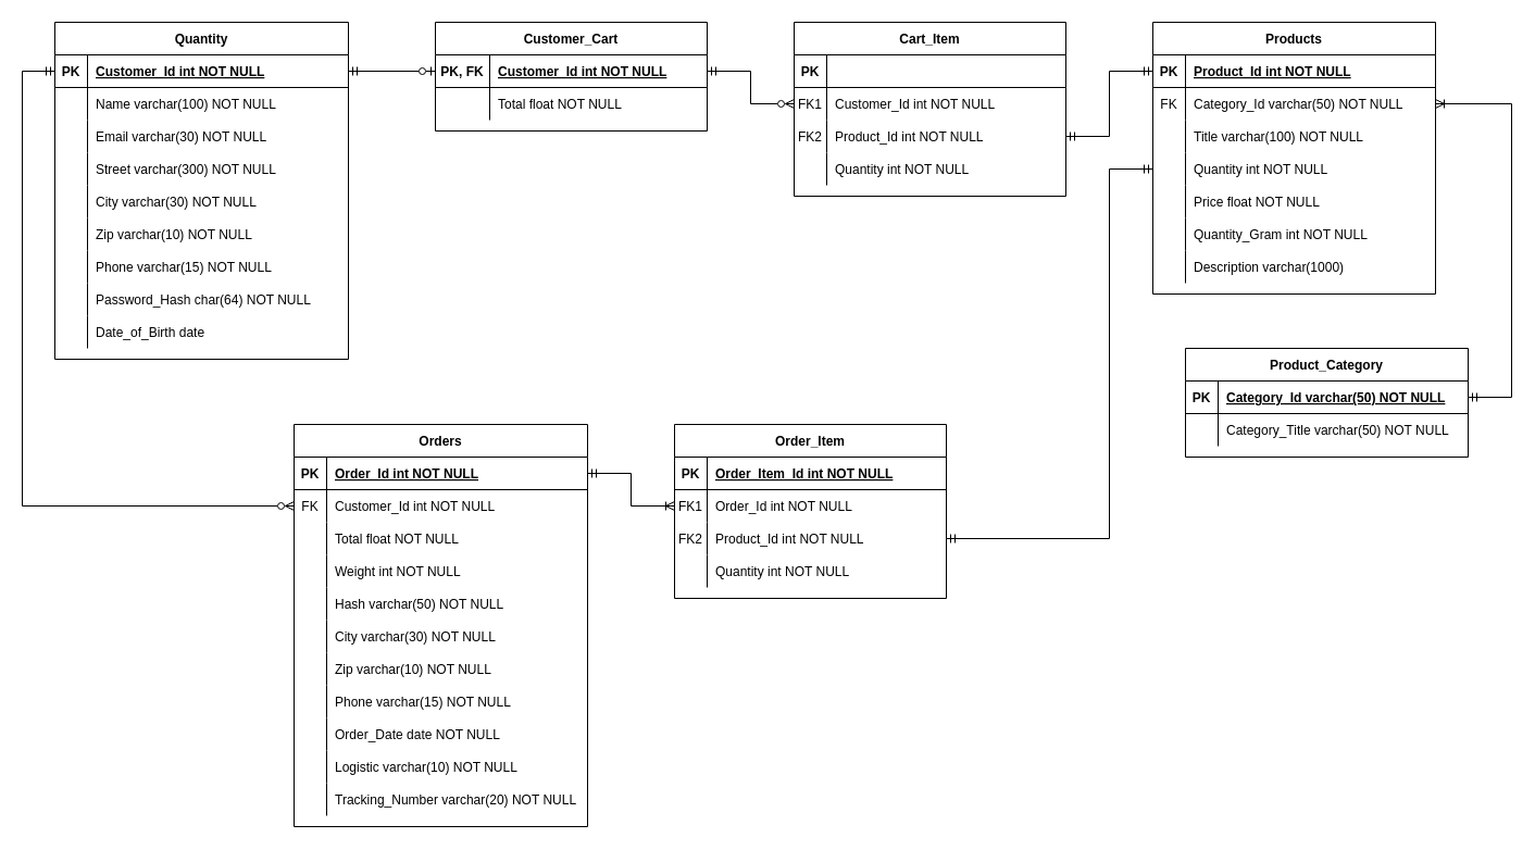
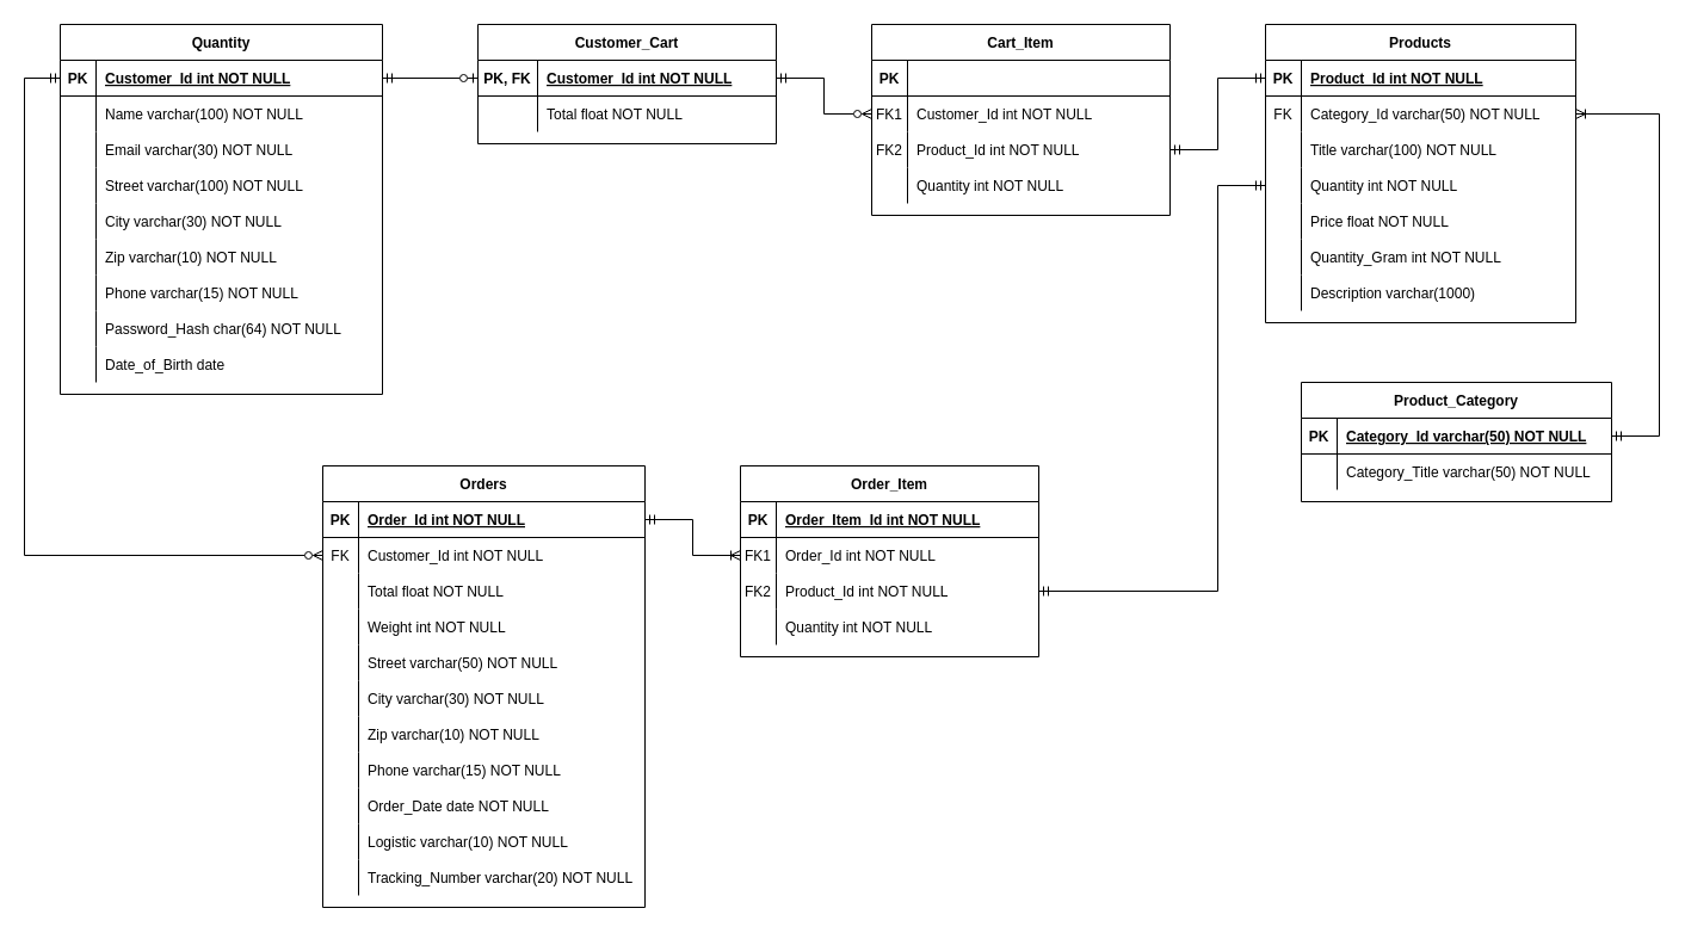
- <mxCell id="43" value="Street varchar(300) NOT NULL" style="shape=partialRectangle;overflow=hidden;connectable=0;fillColor=none;top=0;left=0;bottom=0;right=0;align=left;spacingLeft=6;" vertex="1" parent="41"><mxGeometry x="30" width="240" height="30" as="geometry"><mxRectangle width="240" height="30" as="alternateBounds" /></mxGeometry></mxCell>
+ <mxCell id="43" value="Street varchar(100) NOT NULL" style="shape=partialRectangle;overflow=hidden;connectable=0;fillColor=none;top=0;left=0;bottom=0;right=0;align=left;spacingLeft=6;" vertex="1" parent="41"><mxGeometry x="30" width="240" height="30" as="geometry"><mxRectangle width="240" height="30" as="alternateBounds" /></mxGeometry></mxCell>
- <mxCell id="83" value="Hash varchar(50) NOT NULL" style="shape=partialRectangle;overflow=hidden;connectable=0;fillColor=none;top=0;left=0;bottom=0;right=0;align=left;spacingLeft=6;" vertex="1" parent="81"><mxGeometry x="30" width="240" height="30" as="geometry"><mxRectangle width="240" height="30" as="alternateBounds" /></mxGeometry></mxCell>
+ <mxCell id="83" value="Street varchar(50) NOT NULL" style="shape=partialRectangle;overflow=hidden;connectable=0;fillColor=none;top=0;left=0;bottom=0;right=0;align=left;spacingLeft=6;" vertex="1" parent="81"><mxGeometry x="30" width="240" height="30" as="geometry"><mxRectangle width="240" height="30" as="alternateBounds" /></mxGeometry></mxCell>
